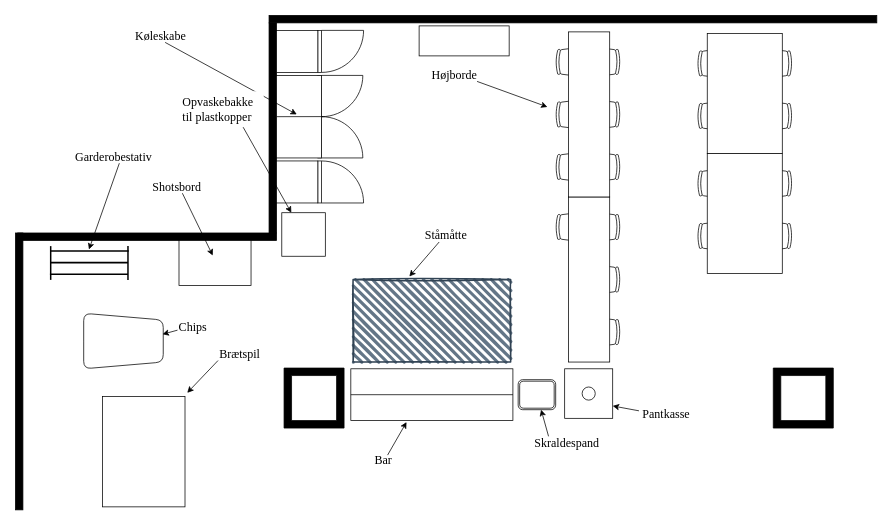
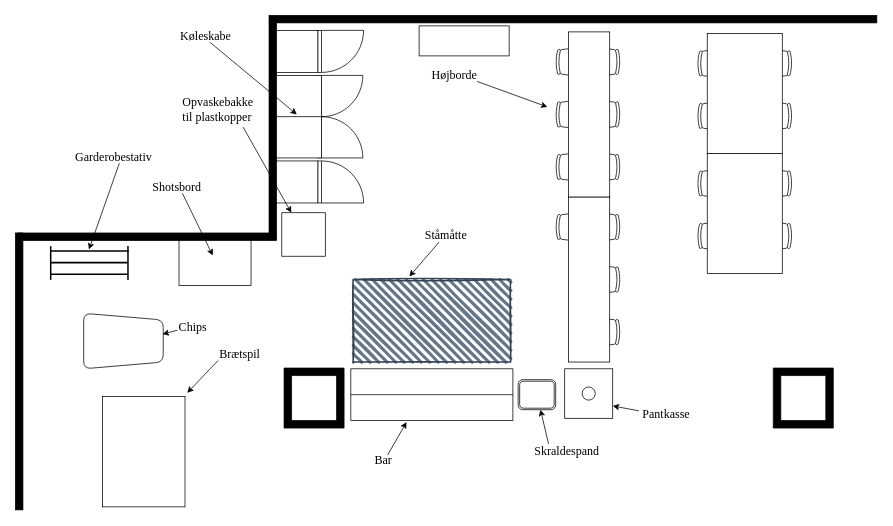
- <mxCell id="46" value="Køleskabe" style="text;html=1;align=left;verticalAlign=middle;whiteSpace=wrap;rounded=1;fillColor=default;gradientColor=none;strokeColor=none;fontSize=16;fontFamily=lmodern;" parent="1" vertex="1"><mxGeometry x="178" y="38" width="83" height="18" as="geometry" /></mxCell>
+ <mxCell id="46" value="Køleskabe" style="text;html=1;align=left;verticalAlign=middle;whiteSpace=wrap;rounded=1;fillColor=default;gradientColor=none;strokeColor=none;fontSize=16;fontFamily=lmodern;" parent="1" vertex="1"><mxGeometry x="238" y="38" width="83" height="18" as="geometry" /></mxCell>
- <mxCell id="51" value="Skraldespand" style="text;html=1;align=left;verticalAlign=middle;whiteSpace=wrap;rounded=1;fillColor=default;gradientColor=none;strokeColor=none;fontSize=16;fontFamily=lmodern;" parent="1" vertex="1"><mxGeometry x="709.75" y="581" width="83" height="18" as="geometry" /></mxCell>
+ <mxCell id="51" value="Skraldespand" style="text;html=1;align=left;verticalAlign=middle;whiteSpace=wrap;rounded=1;fillColor=default;gradientColor=none;strokeColor=none;fontSize=16;fontFamily=lmodern;" parent="1" vertex="1"><mxGeometry x="709.75" y="591" width="83" height="18" as="geometry" /></mxCell>
